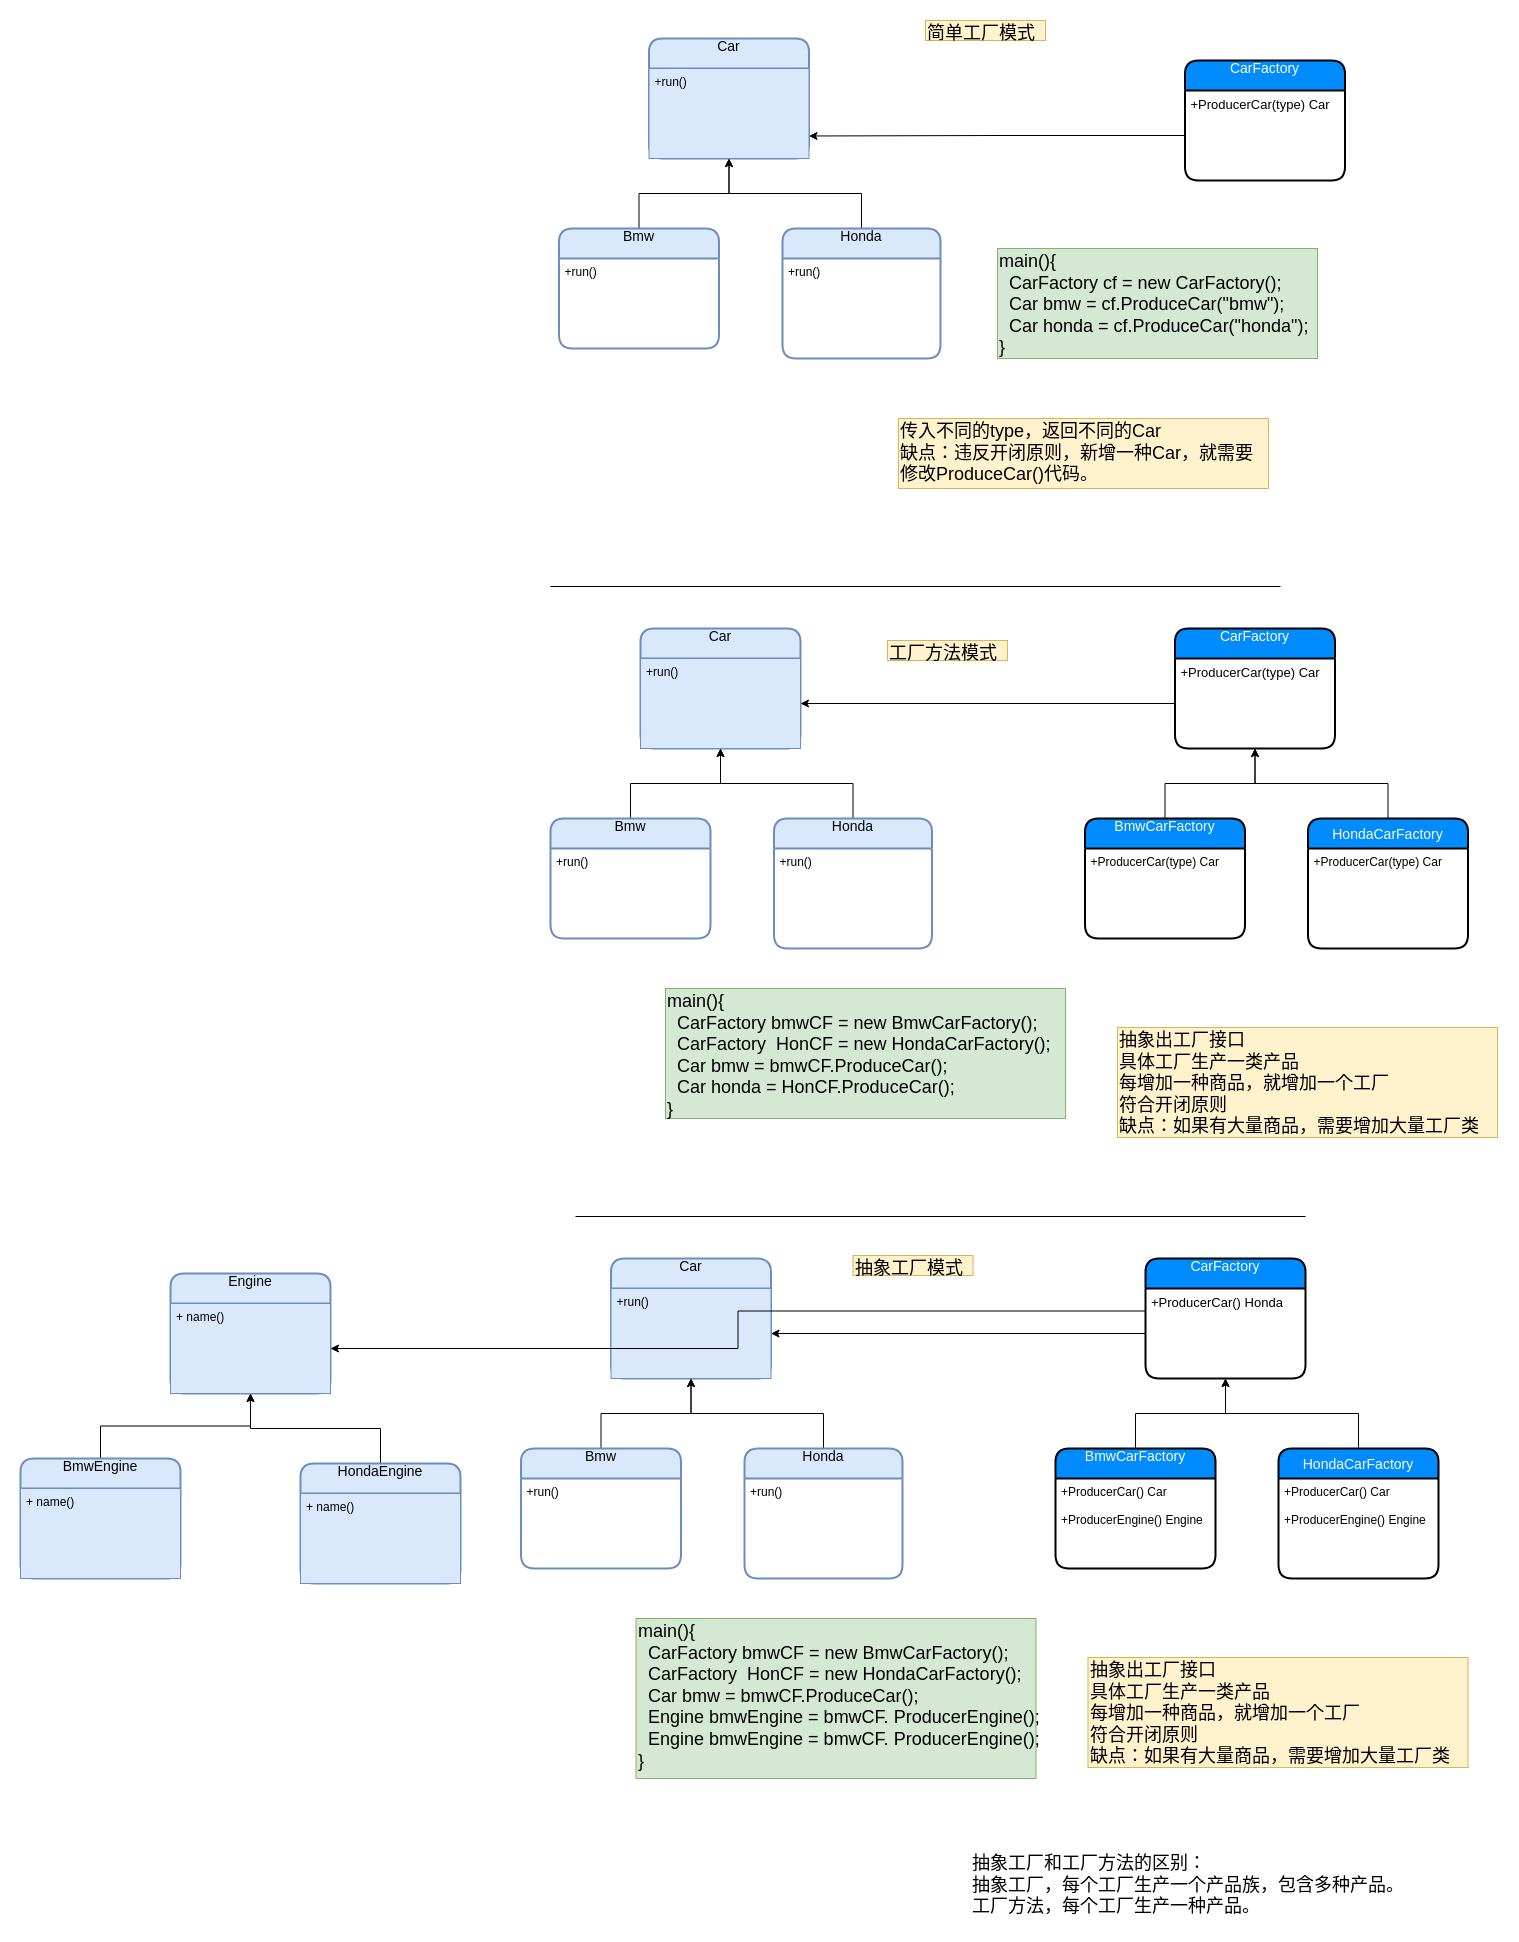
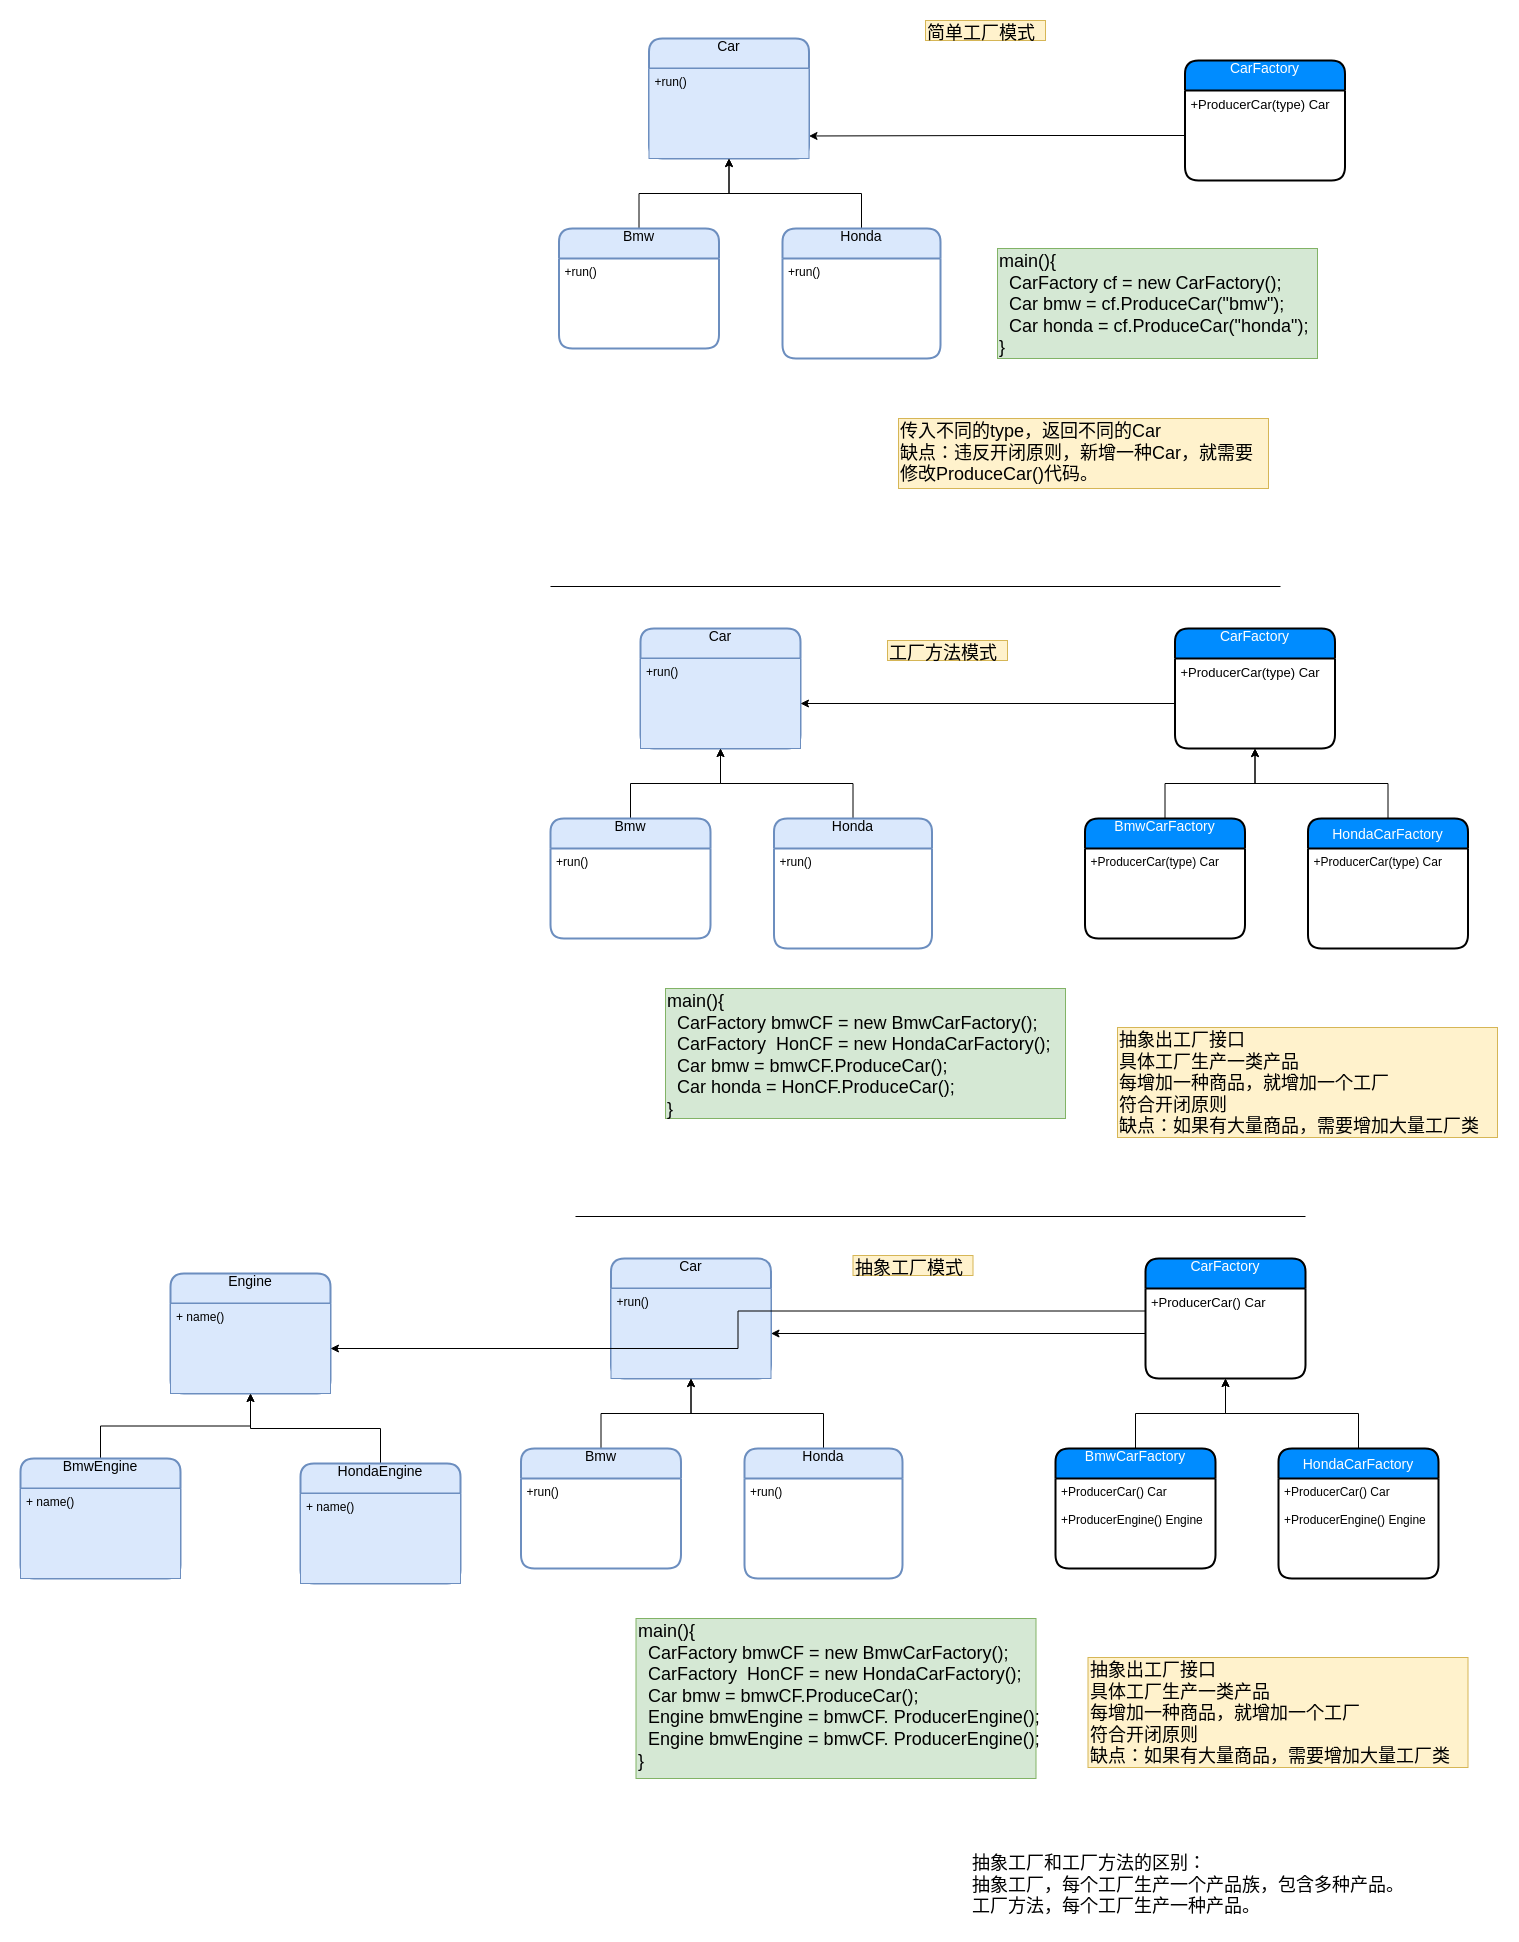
- <mxCell id="45" value="+ProducerCar() Honda" style="align=left;strokeColor=none;fillColor=none;spacingLeft=4;fontSize=13;verticalAlign=top;resizable=0;rotatable=0;part=1;" vertex="1" parent="44"><mxGeometry y="30" width="160" height="90" as="geometry" /></mxCell>
+ <mxCell id="45" value="+ProducerCar() Car" style="align=left;strokeColor=none;fillColor=none;spacingLeft=4;fontSize=13;verticalAlign=top;resizable=0;rotatable=0;part=1;" vertex="1" parent="44"><mxGeometry y="30" width="160" height="90" as="geometry" /></mxCell>
